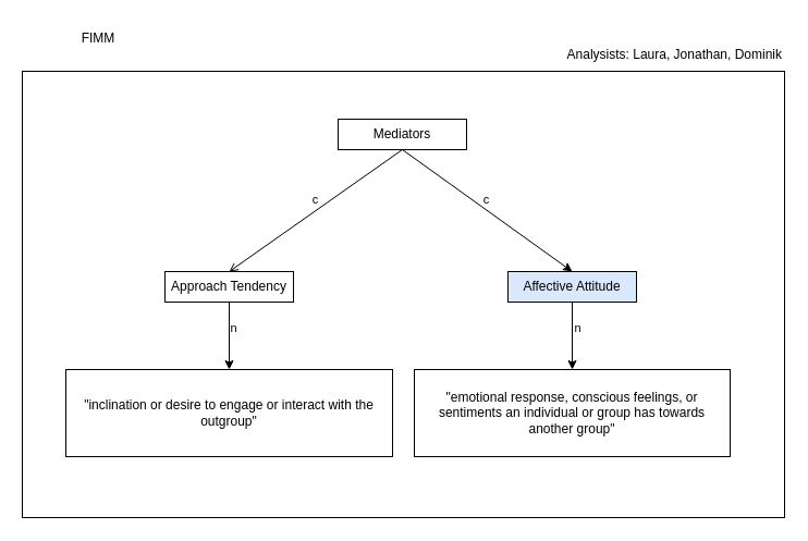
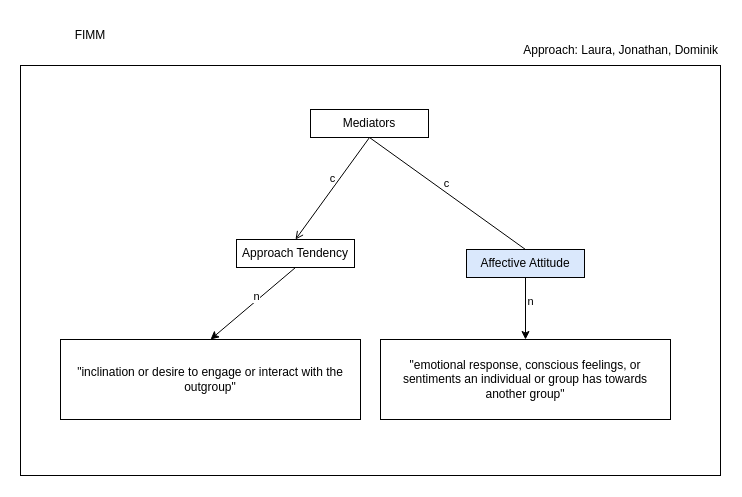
- <mxCell id="12" value="Analysists: Laura, Jonathan, Dominik" style="text;html=1;strokeColor=none;fillColor=none;align=right;verticalAlign=middle;whiteSpace=wrap;rounded=0;" vertex="1" parent="1"><mxGeometry x="460" y="35" width="260" height="30" as="geometry" /></mxCell>
+ <mxCell id="12" value="Approach: Laura, Jonathan, Dominik" style="text;html=1;strokeColor=none;fillColor=none;align=right;verticalAlign=middle;whiteSpace=wrap;rounded=0;" vertex="1" parent="1"><mxGeometry x="460" y="35" width="260" height="30" as="geometry" /></mxCell>
- <mxCell id="16" value="" style="endArrow=classic;html=1;rounded=0;entryX=0.5;entryY=0;entryDx=0;entryDy=0;exitX=0.5;exitY=1;exitDx=0;exitDy=0;" edge="1" parent="1" source="13" target="11"><mxGeometry relative="1" as="geometry"><mxPoint x="370" y="143" as="sourcePoint" /><mxPoint x="340" y="281" as="targetPoint" /></mxGeometry></mxCell>
+ <mxCell id="16" value="" style="endArrow=none;html=1;rounded=0;entryX=0.5;entryY=0;entryDx=0;entryDy=0;exitX=0.5;exitY=1;exitDx=0;exitDy=0;" edge="1" parent="1" source="13" target="11"><mxGeometry relative="1" as="geometry"><mxPoint x="370" y="143" as="sourcePoint" /><mxPoint x="340" y="281" as="targetPoint" /></mxGeometry></mxCell>
- <mxCell id="7" value="Approach Tendency" style="rounded=0;whiteSpace=wrap;html=1;" parent="1" vertex="1"><mxGeometry x="151" y="249" width="118" height="28" as="geometry" /></mxCell>
+ <mxCell id="7" value="Approach Tendency" style="rounded=0;whiteSpace=wrap;html=1;" parent="1" vertex="1"><mxGeometry x="236" y="239" width="118" height="28" as="geometry" /></mxCell>
